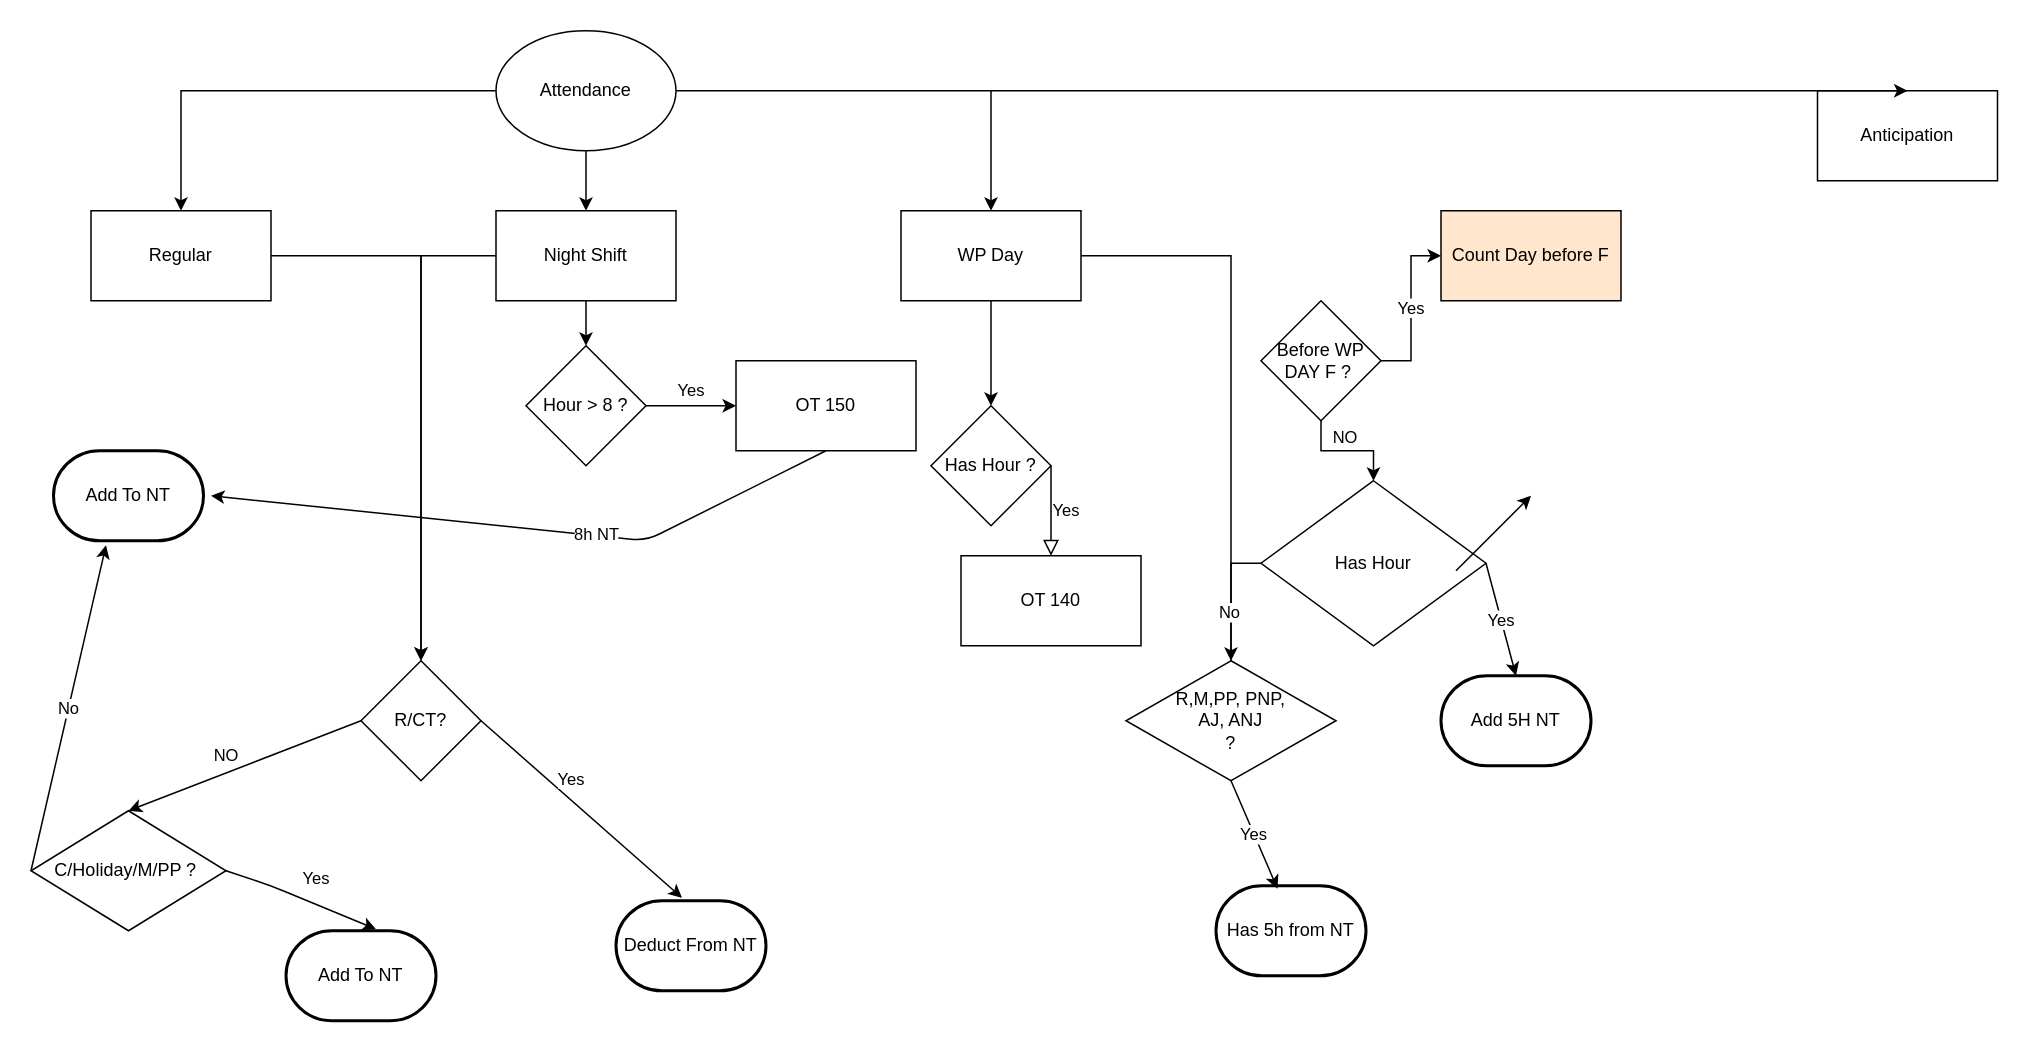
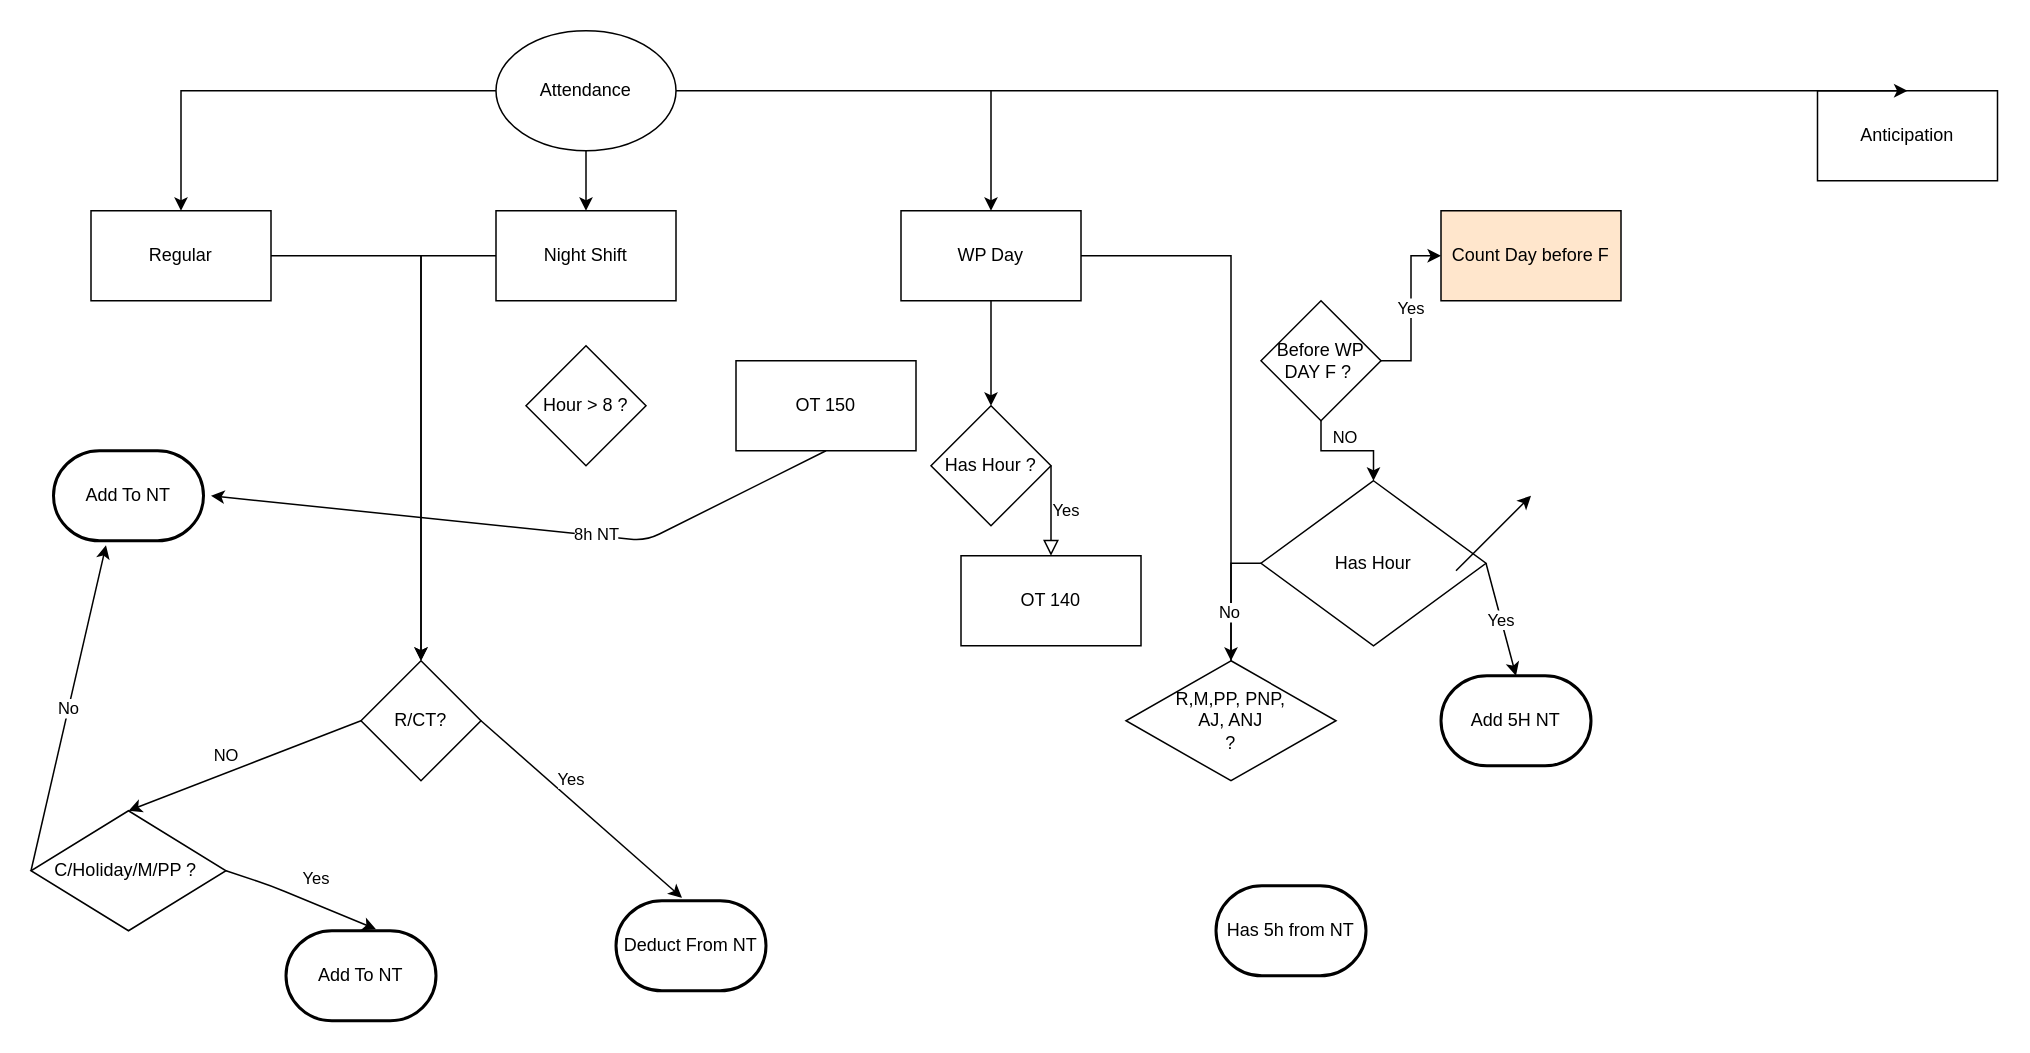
- <mxCell id="12" value="" style="edgeStyle=orthogonalEdgeStyle;rounded=0;sketch=0;orthogonalLoop=1;jettySize=auto;html=1;" edge="1" parent="1" source="13" target="26"><mxGeometry relative="1" as="geometry" /></mxCell>
- <mxCell id="25" value="Yes&lt;br&gt;" style="edgeStyle=orthogonalEdgeStyle;rounded=0;sketch=0;orthogonalLoop=1;jettySize=auto;html=1;" edge="1" parent="1" source="26" target="27"><mxGeometry y="10" relative="1" as="geometry"><mxPoint as="offset" /></mxGeometry></mxCell>
- <mxCell id="40" value="Yes" style="endArrow=classic;html=1;exitX=0.5;exitY=1;exitDx=0;exitDy=0;entryX=0.41;entryY=0.033;entryDx=0;entryDy=0;entryPerimeter=0;" edge="1" parent="1" source="38" target="39"><mxGeometry width="50" height="50" relative="1" as="geometry"><mxPoint x="990" y="620" as="sourcePoint" /><mxPoint x="1040" y="570" as="targetPoint" /></mxGeometry></mxCell>
